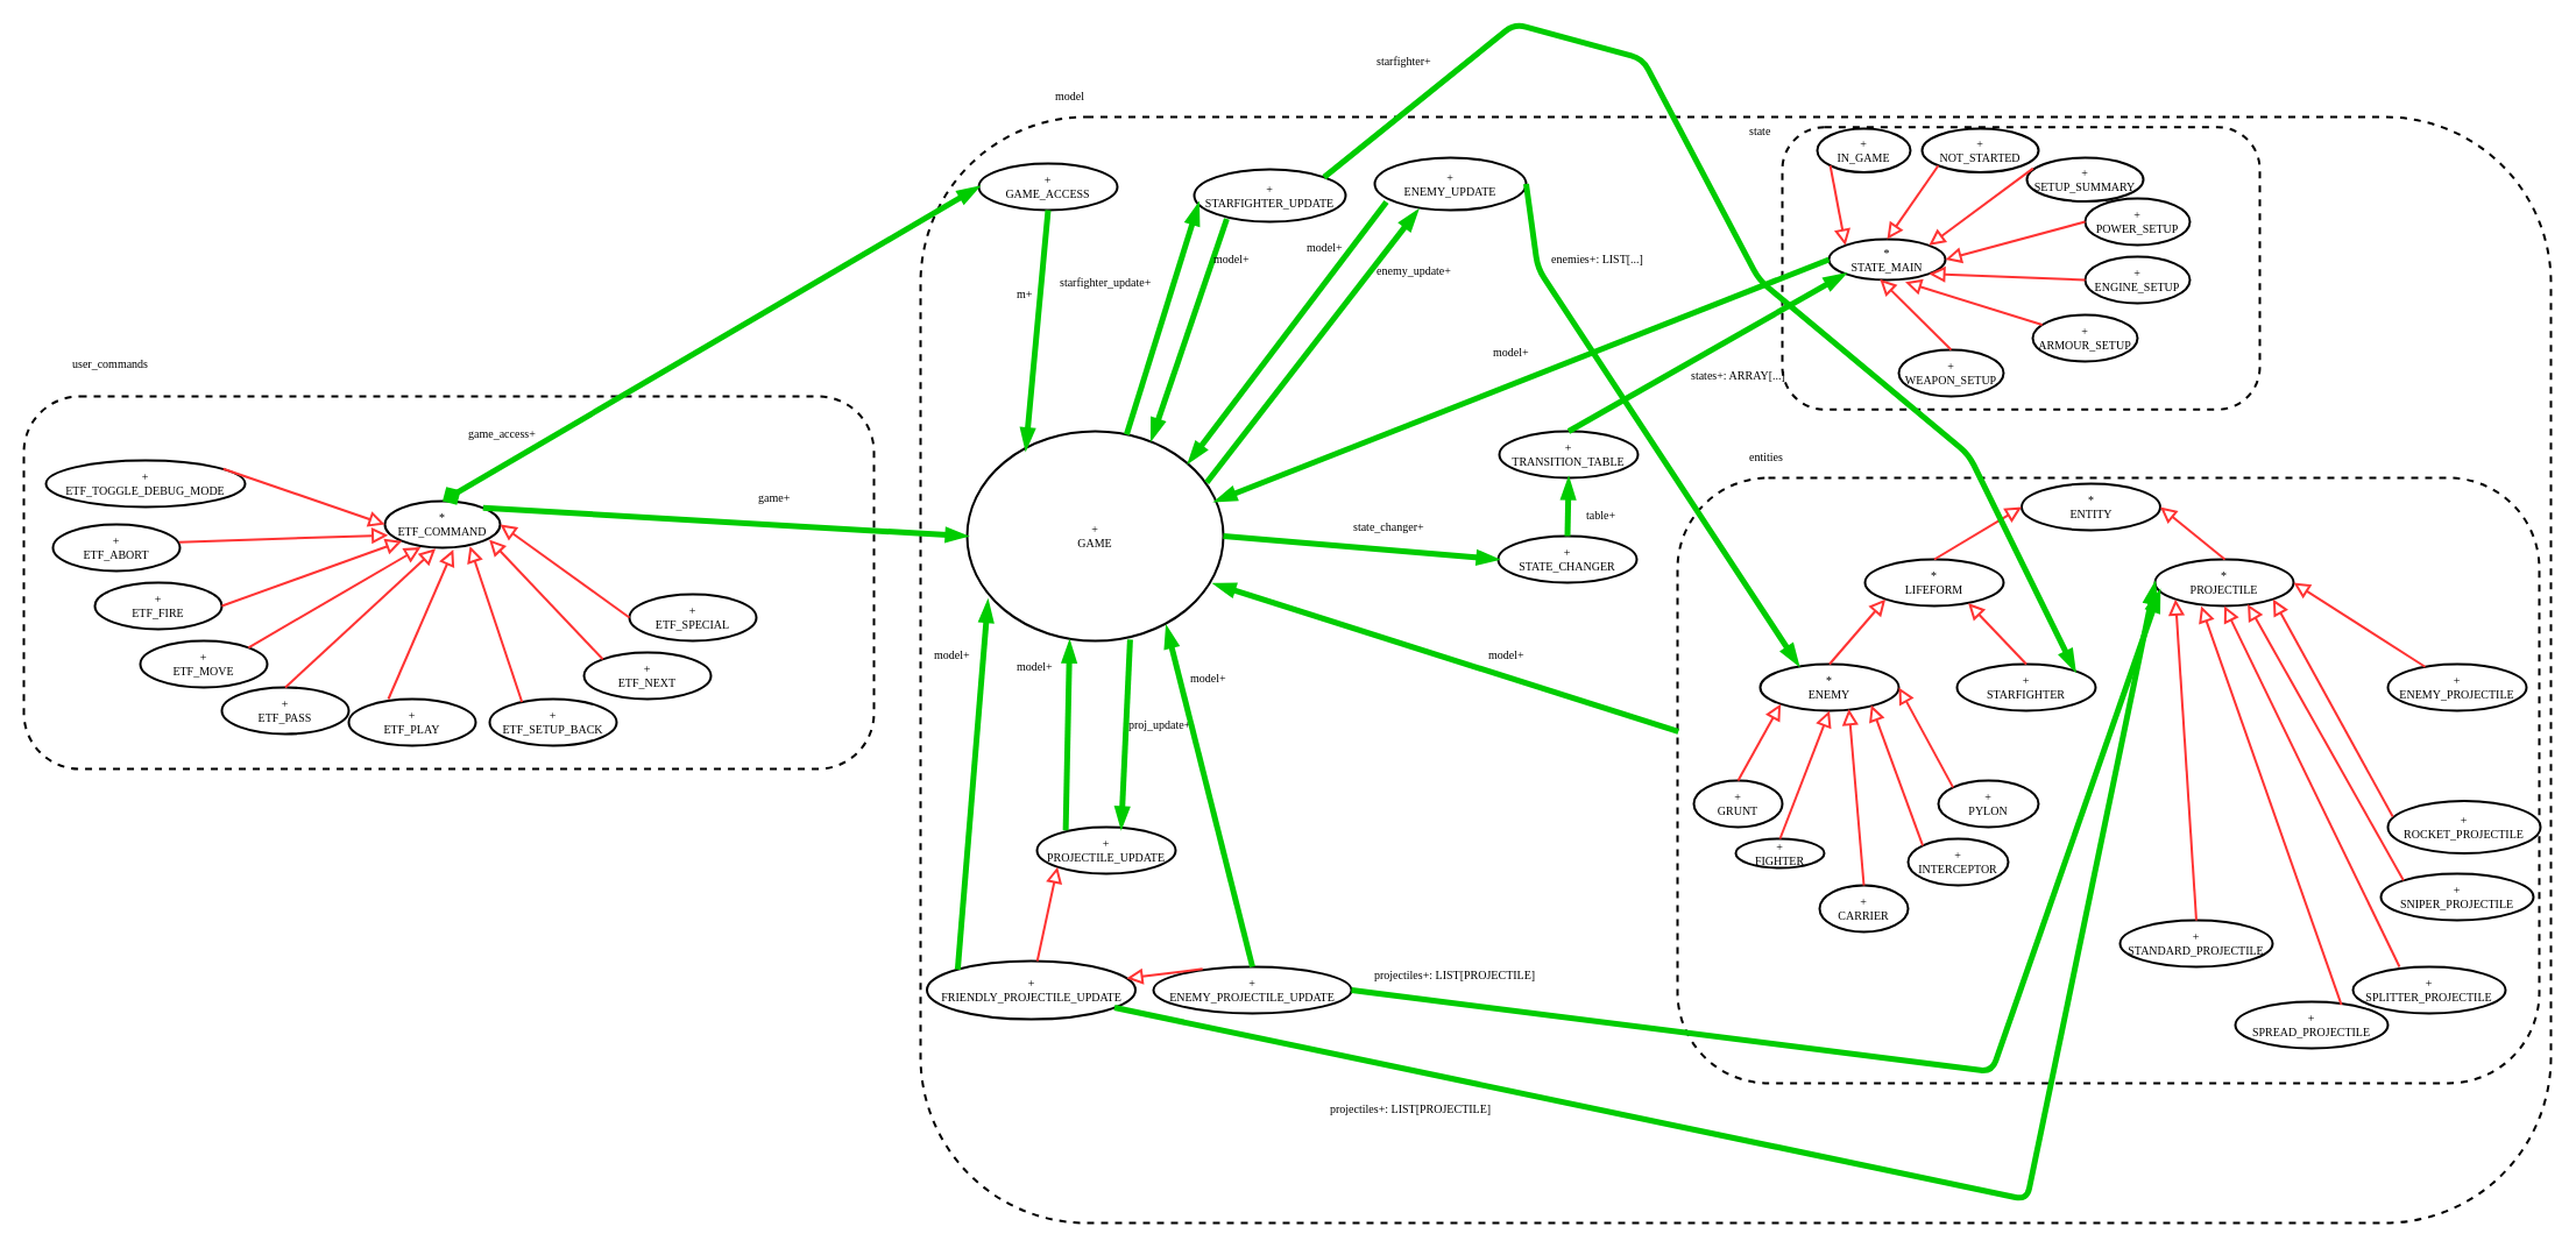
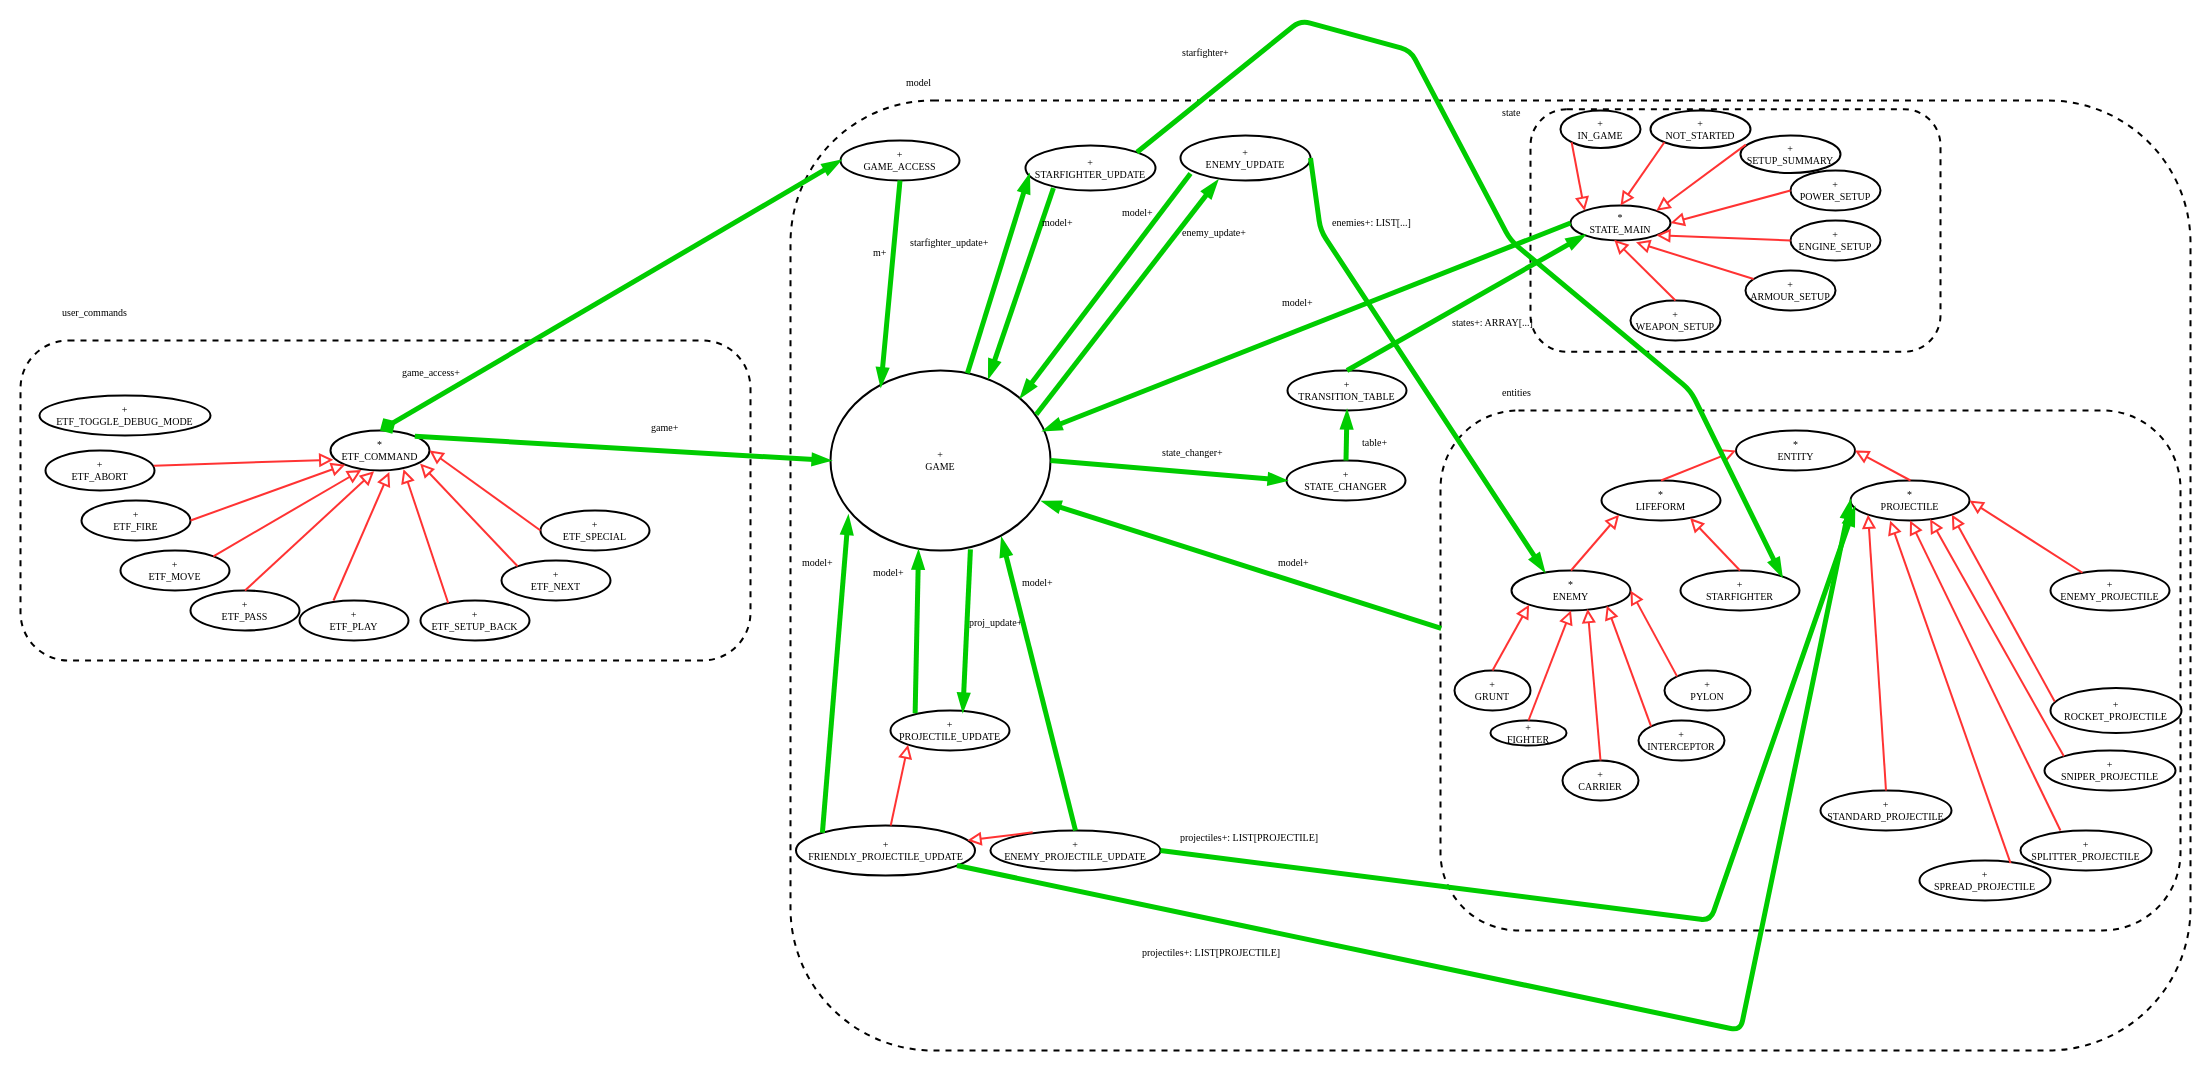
- <mxCell id="14" value="" style="endArrow=block;html=1;strokeColor=#FF3333;strokeWidth=2;endFill=0;endSize=9;entryX=0;entryY=0.5;entryDx=0;entryDy=0;exitX=0.89;exitY=0.18;exitDx=0;exitDy=0;exitPerimeter=0;" edge="1" parent="1" source="13" target="4"><mxGeometry width="50" height="50" relative="1" as="geometry"><mxPoint x="180" y="430" as="sourcePoint" /><mxPoint x="180" y="370" as="targetPoint" /></mxGeometry></mxCell>
- <mxCell id="85" value="*&lt;br&gt;ENTITY" style="ellipse;whiteSpace=wrap;html=1;rounded=1;fontSize=10;fontFamily=Verdena;strokeWidth=2;" vertex="1" parent="1"><mxGeometry x="1735.5" y="415" width="119" height="40" as="geometry" /></mxCell>
+ <mxCell id="85" value="*&lt;br&gt;ENTITY" style="ellipse;whiteSpace=wrap;html=1;rounded=1;fontSize=10;fontFamily=Verdena;strokeWidth=2;" vertex="1" parent="1"><mxGeometry x="1735.5" y="430" width="119" height="40" as="geometry" /></mxCell>
